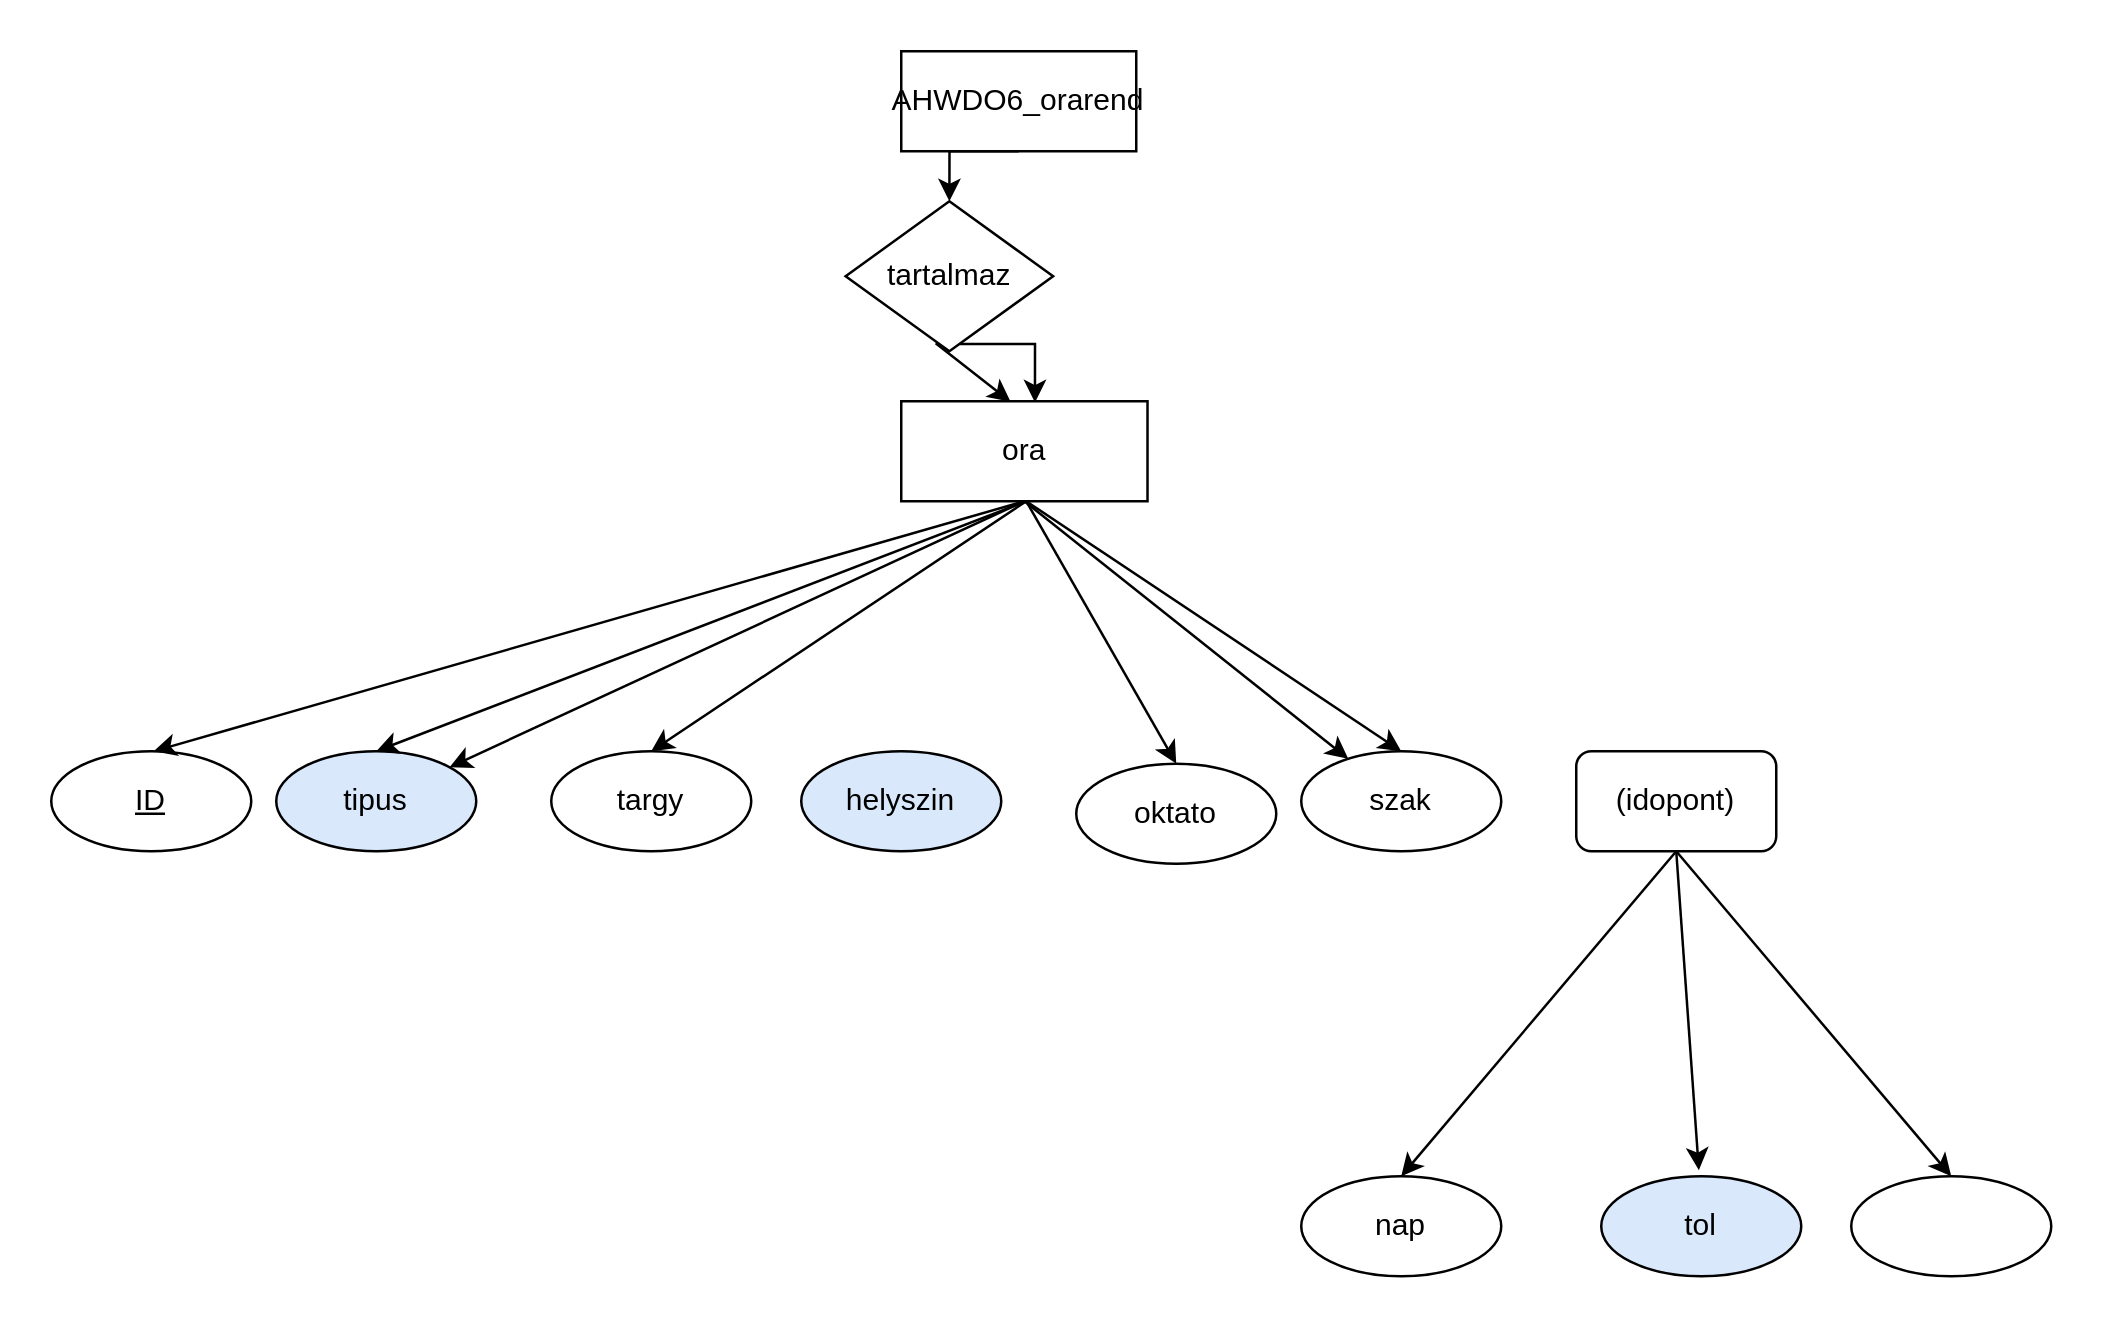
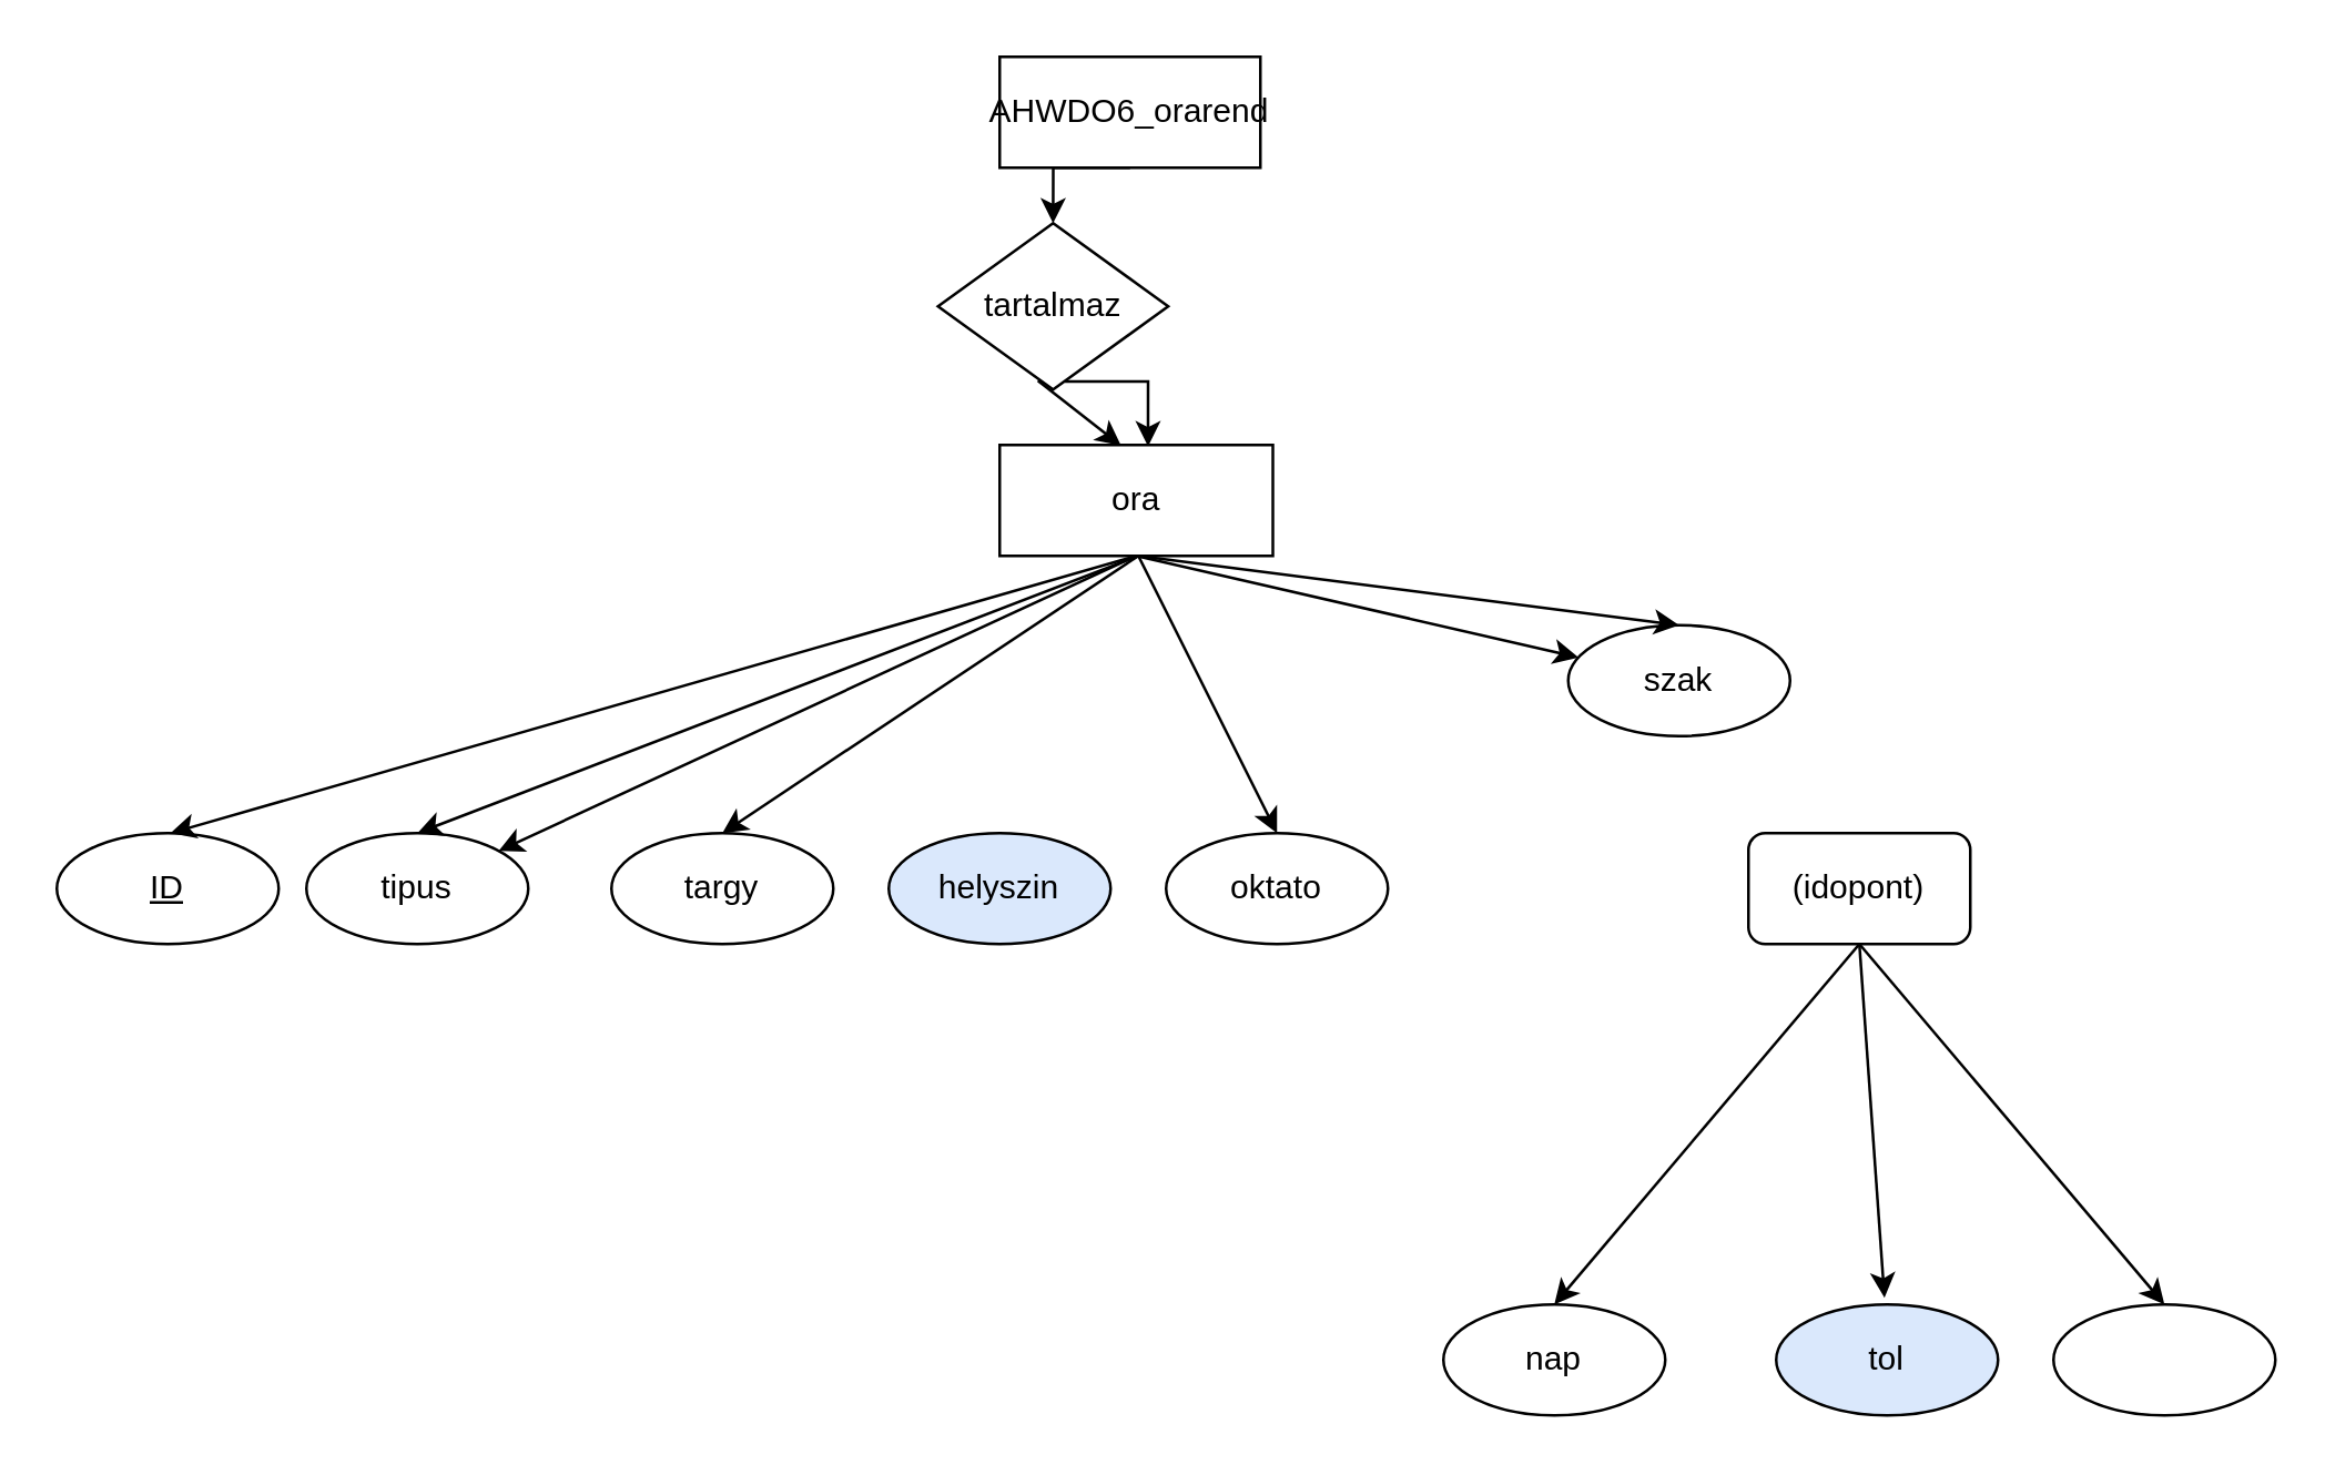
- <mxCell id="8" value="tipus" style="ellipse;whiteSpace=wrap;html=1;fillColor=#dae8fc;" vertex="1" parent="1"><mxGeometry x="110" y="300" width="80" height="40" as="geometry" /></mxCell>
+ <mxCell id="8" value="tipus" style="ellipse;whiteSpace=wrap;html=1;" vertex="1" parent="1"><mxGeometry x="110" y="300" width="80" height="40" as="geometry" /></mxCell>
- <mxCell id="11" value="szak" style="ellipse;whiteSpace=wrap;html=1;" vertex="1" parent="1"><mxGeometry x="520" y="300" width="80" height="40" as="geometry" /></mxCell>
+ <mxCell id="11" value="szak" style="ellipse;whiteSpace=wrap;html=1;" vertex="1" parent="1"><mxGeometry x="565" y="225" width="80" height="40" as="geometry" /></mxCell>
- <mxCell id="12" value="oktato" style="ellipse;whiteSpace=wrap;html=1;" vertex="1" parent="1"><mxGeometry x="430" y="305" width="80" height="40" as="geometry" /></mxCell>
+ <mxCell id="12" value="oktato" style="ellipse;whiteSpace=wrap;html=1;" vertex="1" parent="1"><mxGeometry x="420" y="300" width="80" height="40" as="geometry" /></mxCell>
